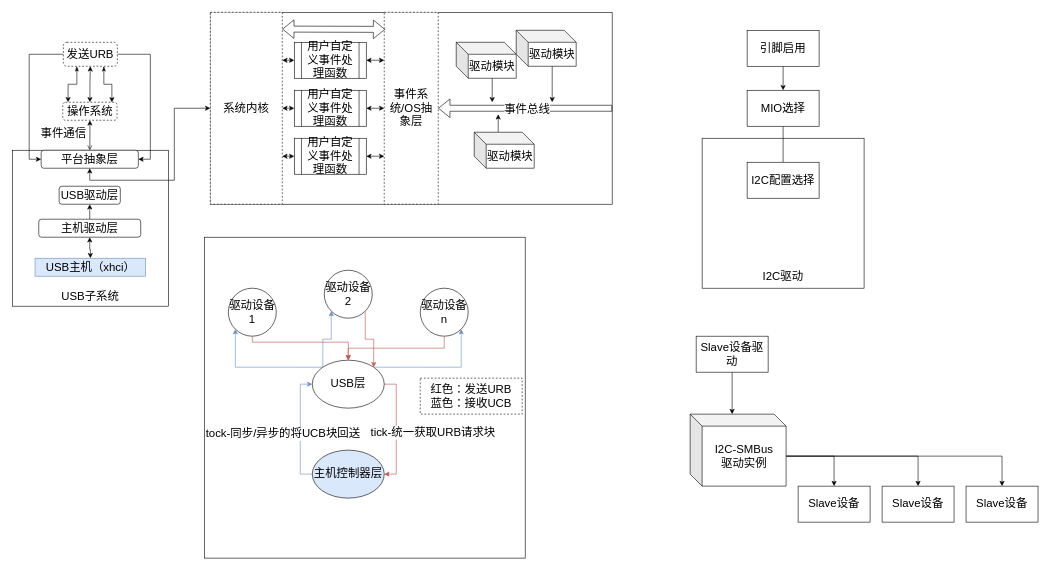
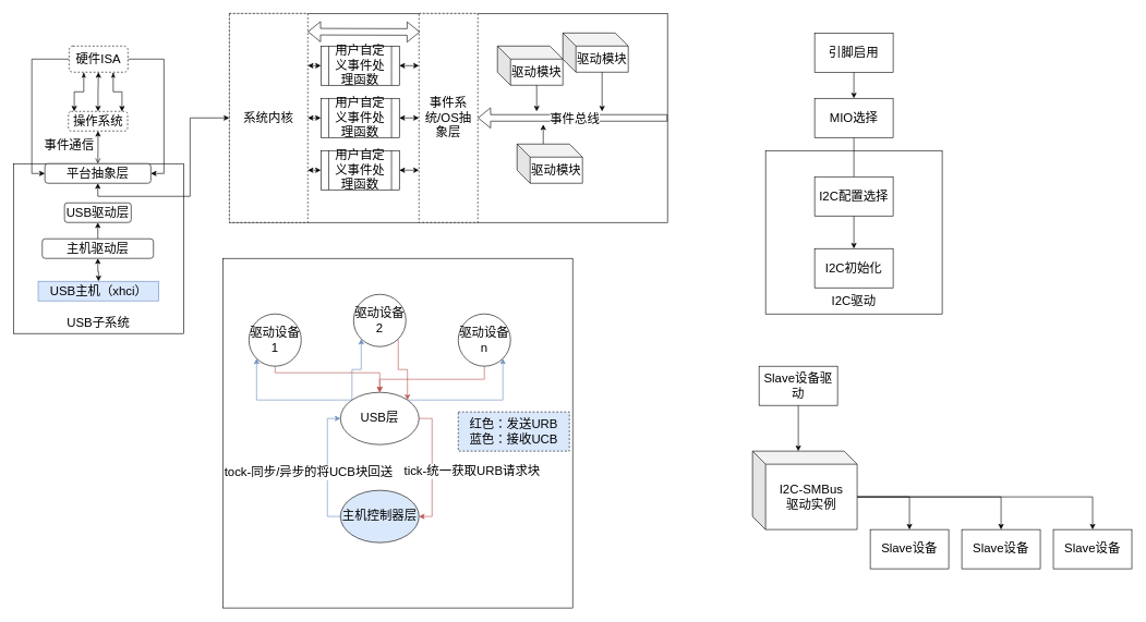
- <mxCell id="11" value="&lt;font style=&quot;font-size: 19px;&quot;&gt;发送URB&lt;/font&gt;" style="rounded=1;whiteSpace=wrap;html=1;dashed=1;fontSize=19;" parent="3" vertex="1"><mxGeometry x="85" width="90" height="40" as="geometry" /></mxCell>
+ <mxCell id="11" value="&lt;font style=&quot;font-size: 19px;&quot;&gt;硬件ISA&lt;/font&gt;" style="rounded=1;whiteSpace=wrap;html=1;dashed=1;fontSize=19;" parent="3" vertex="1"><mxGeometry x="85" width="90" height="40" as="geometry" /></mxCell>
+ <mxCell id="65" style="edgeStyle=orthogonalEdgeStyle;rounded=0;orthogonalLoop=1;jettySize=auto;html=1;exitX=0.5;exitY=1;exitDx=0;exitDy=0;entryX=0.5;entryY=0;entryDx=0;entryDy=0;fontSize=19;" edge="1" parent="1" source="66" target="67"><mxGeometry relative="1" as="geometry" /></mxCell>
+ <mxCell id="67" value="I2C初始化" style="rounded=0;whiteSpace=wrap;html=1;fontSize=19;" vertex="1" parent="1"><mxGeometry x="1245" y="380" width="120" height="60" as="geometry" /></mxCell>
- <mxCell id="59" value="红色：发送URB&lt;div style=&quot;font-size: 19px;&quot;&gt;蓝色：接收UCB&lt;/div&gt;" style="rounded=0;whiteSpace=wrap;html=1;dashed=1;container=0;fontSize=19;" vertex="1" parent="1"><mxGeometry x="700" y="630" width="170" height="60" as="geometry" /></mxCell>
+ <mxCell id="59" value="红色：发送URB&lt;div style=&quot;font-size: 19px;&quot;&gt;蓝色：接收UCB&lt;/div&gt;" style="rounded=0;whiteSpace=wrap;html=1;dashed=1;container=0;fontSize=19;fillColor=#dae8fc;" vertex="1" parent="1"><mxGeometry x="700" y="630" width="170" height="60" as="geometry" /></mxCell>
